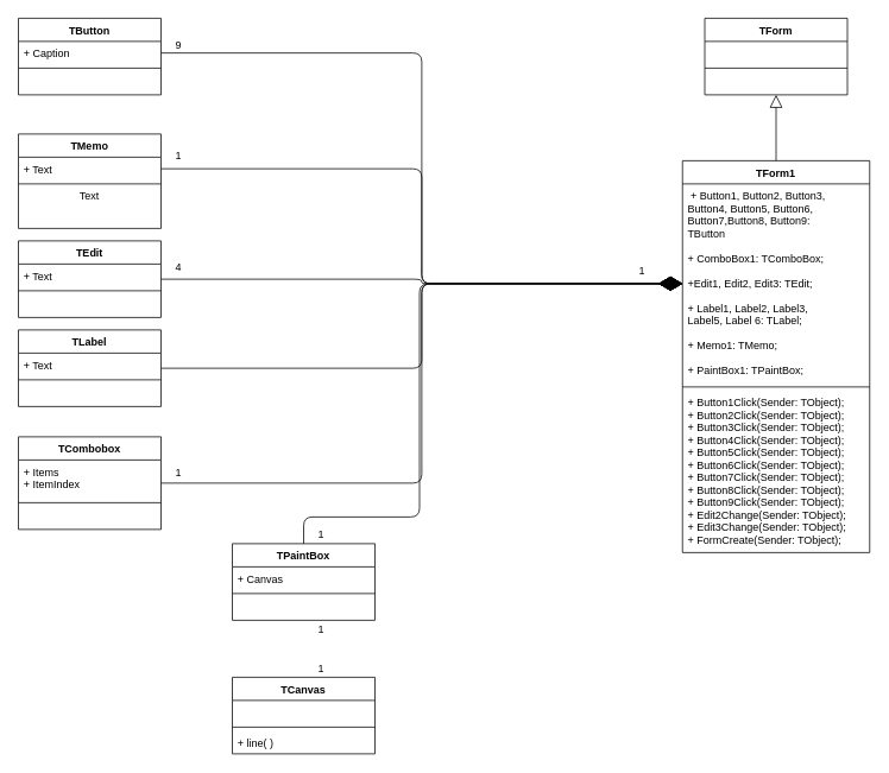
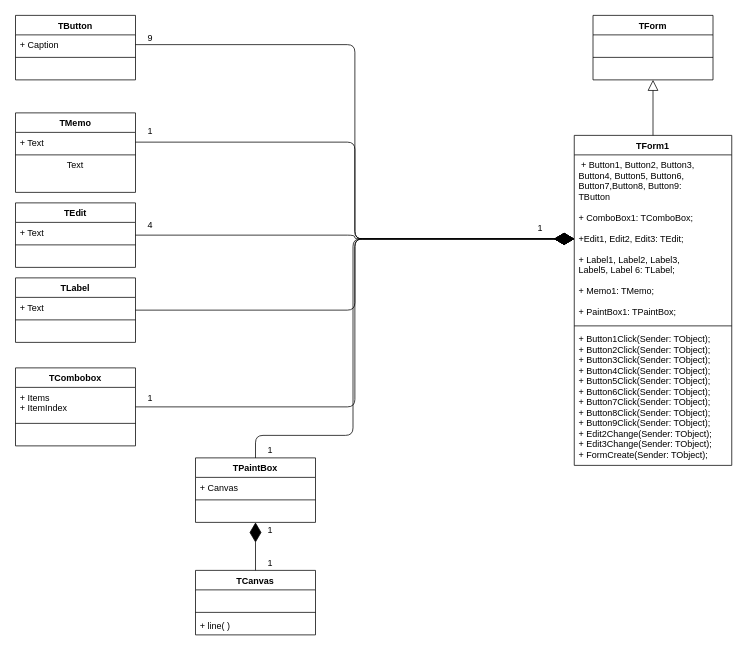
+ <mxCell id="35" value="" style="endArrow=diamondThin;endFill=1;endSize=24;html=1;entryX=0.5;entryY=1;entryDx=0;entryDy=0;exitX=0.5;exitY=0;exitDx=0;exitDy=0;" edge="1" parent="1" source="31" target="27"><mxGeometry width="160" relative="1" as="geometry"><mxPoint x="20" y="870" as="sourcePoint" /><mxPoint x="180" y="870" as="targetPoint" /></mxGeometry></mxCell>
